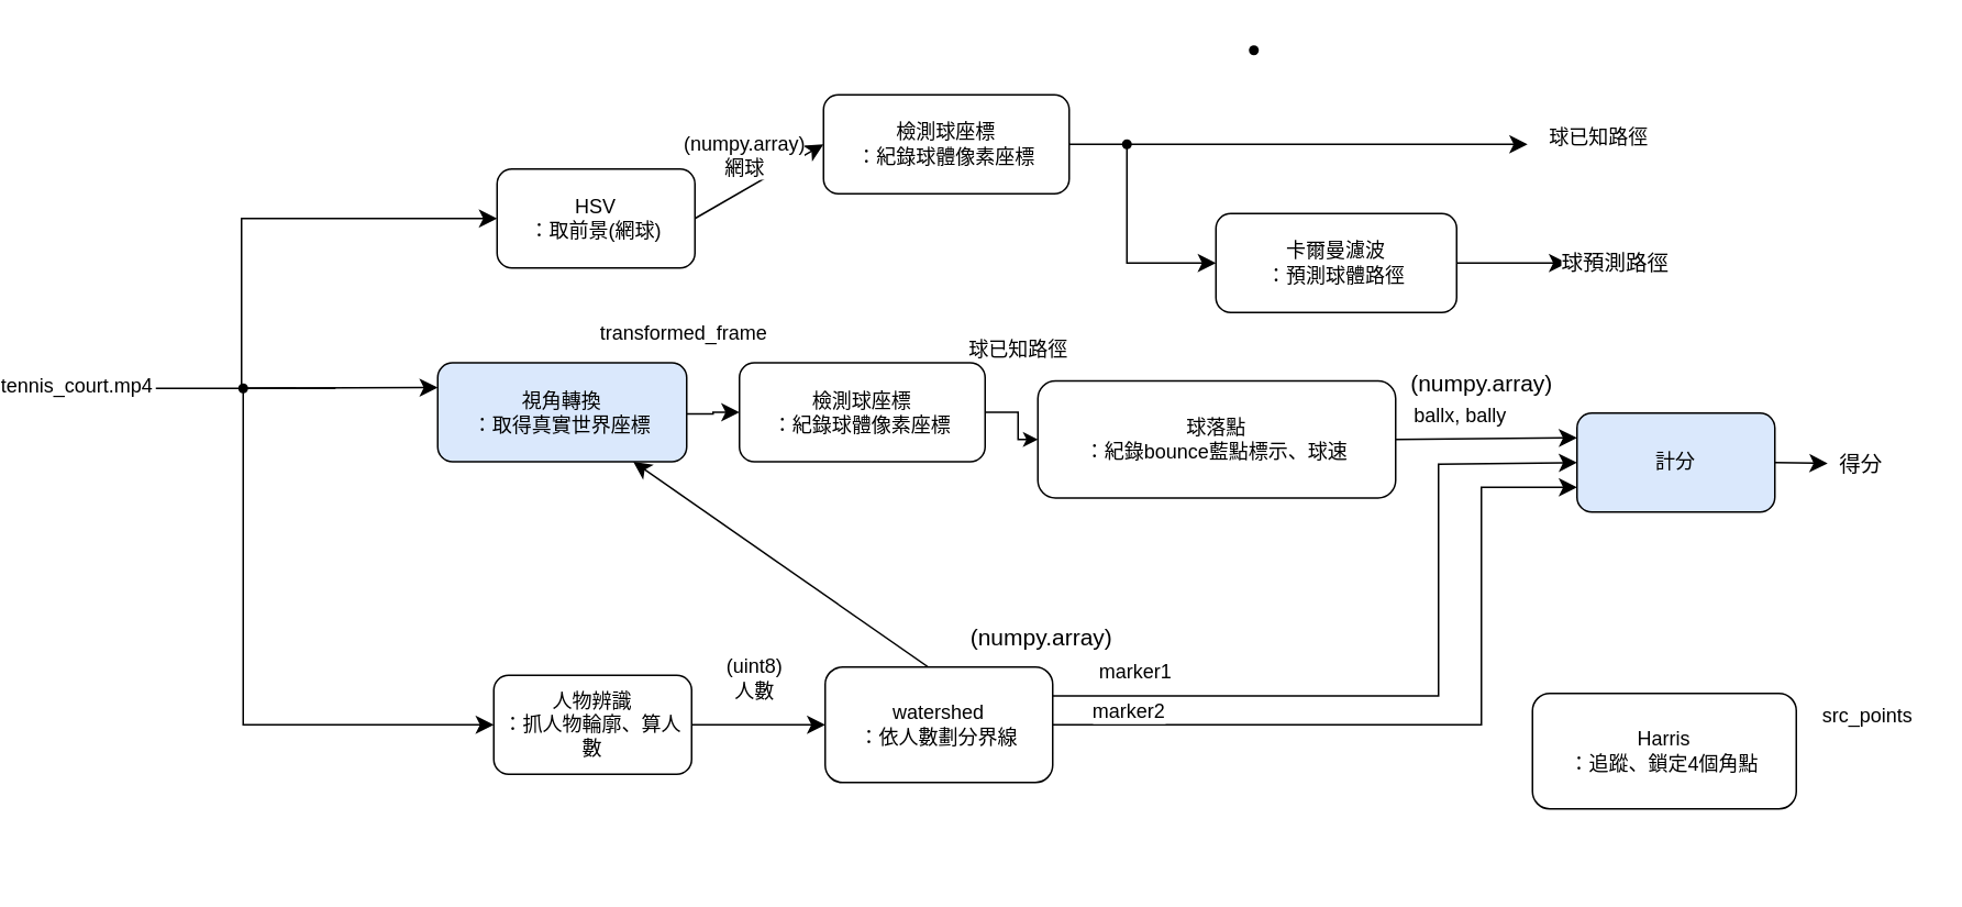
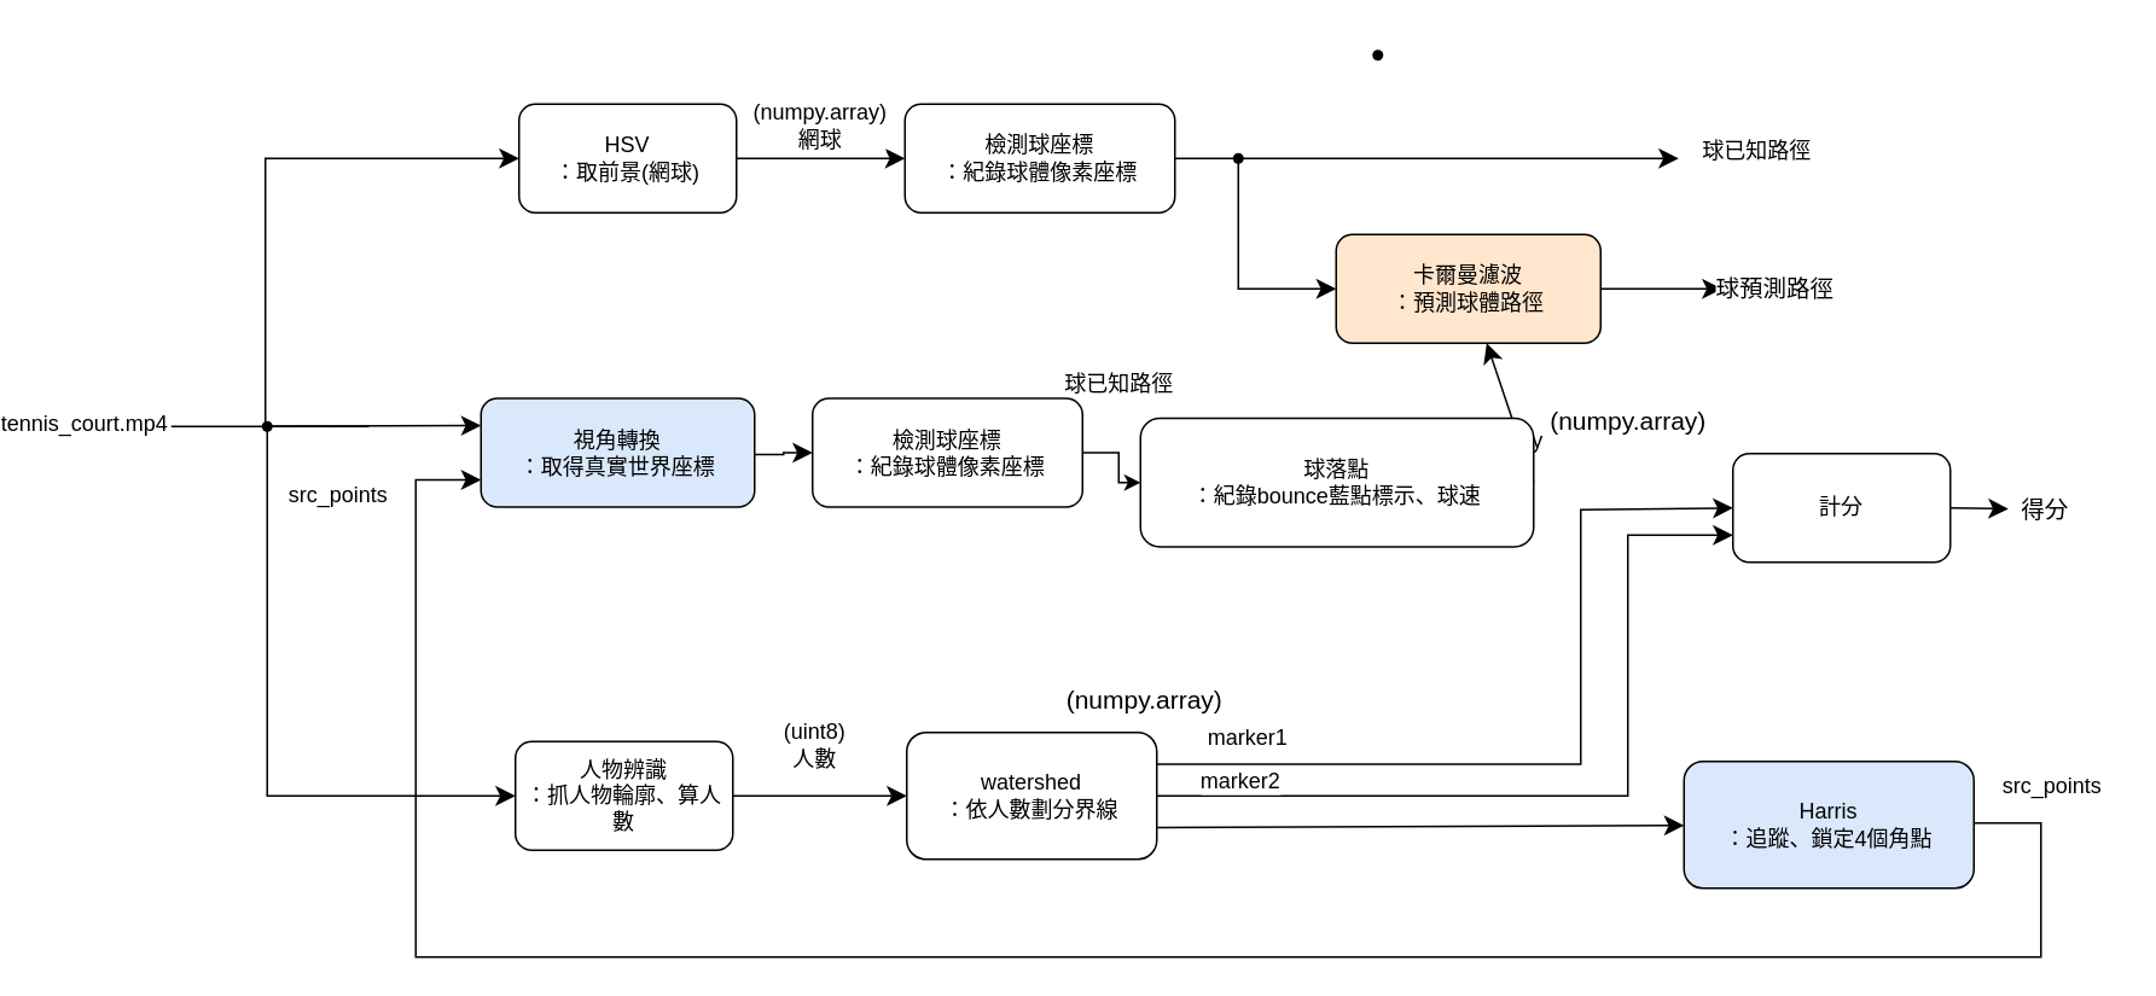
- <mxCell id="3" value="HSV&lt;br&gt;：取前景(網球)" style="rounded=1;whiteSpace=wrap;html=1;fontSize=12;" parent="1" vertex="1"><mxGeometry x="227" y="102" width="120" height="60" as="geometry" /></mxCell>
+ <mxCell id="3" value="HSV&lt;br&gt;：取前景(網球)" style="rounded=1;whiteSpace=wrap;html=1;fontSize=12;" parent="1" vertex="1"><mxGeometry x="212" y="57" width="120" height="60" as="geometry" /></mxCell>
- <mxCell id="14" value="卡爾曼濾波&lt;br&gt;：預測球體路徑" style="rounded=1;whiteSpace=wrap;html=1;fontSize=12;" parent="1" vertex="1"><mxGeometry x="663" y="129" width="146" height="60" as="geometry" /></mxCell>
+ <mxCell id="14" value="卡爾曼濾波&lt;br&gt;：預測球體路徑" style="rounded=1;whiteSpace=wrap;html=1;fontSize=12;fillColor=#ffe6cc;" parent="1" vertex="1"><mxGeometry x="663" y="129" width="146" height="60" as="geometry" /></mxCell>
- <mxCell id="33" value="transformed_frame" style="text;html=1;align=center;verticalAlign=middle;resizable=0;points=[];autosize=1;strokeColor=none;fillColor=none;" vertex="1" parent="1"><mxGeometry x="280" y="189" width="119" height="26" as="geometry" /></mxCell>
- <mxCell id="17" value="ballx, bally" style="edgeStyle=none;curved=1;rounded=0;orthogonalLoop=1;jettySize=auto;html=1;exitX=1;exitY=0.5;exitDx=0;exitDy=0;entryX=0;entryY=0.25;entryDx=0;entryDy=0;fontSize=12;startSize=8;endSize=8;" parent="1" source="18" target="16" edge="1"><mxGeometry x="-0.289" y="14" relative="1" as="geometry"><mxPoint as="offset" /></mxGeometry></mxCell>
+ <mxCell id="17" value="ballx, bally" style="edgeStyle=none;curved=1;rounded=0;orthogonalLoop=1;jettySize=auto;html=1;exitX=1;exitY=0.5;exitDx=0;exitDy=0;fontSize=12;startSize=8;endSize=8;" parent="1" source="18" target="14" edge="1"><mxGeometry x="-0.289" y="14" relative="1" as="geometry"><mxPoint as="offset" /></mxGeometry></mxCell>
- <mxCell id="16" value="計分" style="rounded=1;whiteSpace=wrap;html=1;fontSize=12;fillColor=#dae8fc;" parent="1" vertex="1"><mxGeometry x="882" y="250" width="120" height="60" as="geometry" /></mxCell>
+ <mxCell id="16" value="計分" style="rounded=1;whiteSpace=wrap;html=1;fontSize=12;" parent="1" vertex="1"><mxGeometry x="882" y="250" width="120" height="60" as="geometry" /></mxCell>
- <mxCell id="11" style="edgeStyle=none;curved=1;rounded=0;orthogonalLoop=1;jettySize=auto;html=1;exitX=1;exitY=0.75;exitDx=0;exitDy=0;fontSize=12;startSize=8;endSize=8;" parent="1" source="12" target="6" edge="1"><mxGeometry relative="1" as="geometry" /></mxCell>
+ <mxCell id="11" style="edgeStyle=none;curved=1;rounded=0;orthogonalLoop=1;jettySize=auto;html=1;exitX=1;exitY=0.75;exitDx=0;exitDy=0;fontSize=12;startSize=8;endSize=8;" parent="1" source="12" target="31" edge="1"><mxGeometry relative="1" as="geometry" /></mxCell>
- <mxCell id="8" value="人物辨識&lt;br&gt;：抓人物輪廓、算人數" style="rounded=1;whiteSpace=wrap;html=1;fontSize=12;" parent="1" vertex="1"><mxGeometry x="225" y="409" width="120" height="60" as="geometry" /></mxCell>
+ <mxCell id="8" value="人物辨識&lt;br&gt;：抓人物輪廓、算人數" style="rounded=1;whiteSpace=wrap;html=1;fontSize=12;" parent="1" vertex="1"><mxGeometry x="210" y="409" width="120" height="60" as="geometry" /></mxCell>
- <mxCell id="31" value="Harris&lt;br&gt;：追蹤、鎖定4個角點" style="rounded=1;whiteSpace=wrap;html=1;fontSize=12;" parent="1" vertex="1"><mxGeometry x="855" y="420" width="160" height="70" as="geometry" /></mxCell>
+ <mxCell id="31" value="Harris&lt;br&gt;：追蹤、鎖定4個角點" style="rounded=1;whiteSpace=wrap;html=1;fontSize=12;fillColor=#dae8fc;" parent="1" vertex="1"><mxGeometry x="855" y="420" width="160" height="70" as="geometry" /></mxCell>
+ <mxCell id="30" value="src_points&lt;span style=&quot;font-size:18.0pt;font-family:Calibri;mso-ascii-font-family:Calibri;&lt;br/&gt;mso-fareast-font-family:新細明體;mso-bidi-font-family:+mn-cs;mso-ascii-theme-font:&lt;br/&gt;minor-latin;mso-fareast-theme-font:minor-fareast;mso-bidi-theme-font:minor-bidi;&lt;br/&gt;color:black;mso-color-index:13;mso-font-kerning:12.0pt;language:zh-TW;&lt;br/&gt;mso-style-textfill-type:solid;mso-style-textfill-fill-themecolor:dark1;&lt;br/&gt;mso-style-textfill-fill-color:black;mso-style-textfill-fill-alpha:100.0%&quot;&gt;&lt;/span&gt;" style="edgeStyle=orthogonalEdgeStyle;rounded=0;orthogonalLoop=1;jettySize=auto;html=1;exitX=1;exitY=0.5;exitDx=0;exitDy=0;entryX=0;entryY=0.75;entryDx=0;entryDy=0;fontSize=12;startSize=8;endSize=8;" parent="1" source="31" target="6" edge="1"><mxGeometry x="0.949" y="43" relative="1" as="geometry"><Array as="points"><mxPoint x="883" y="455" /><mxPoint x="1052" y="454" /><mxPoint x="1052" y="528" /><mxPoint x="155" y="528" /><mxPoint x="155" y="264" /></Array><mxPoint as="offset" /></mxGeometry></mxCell>
